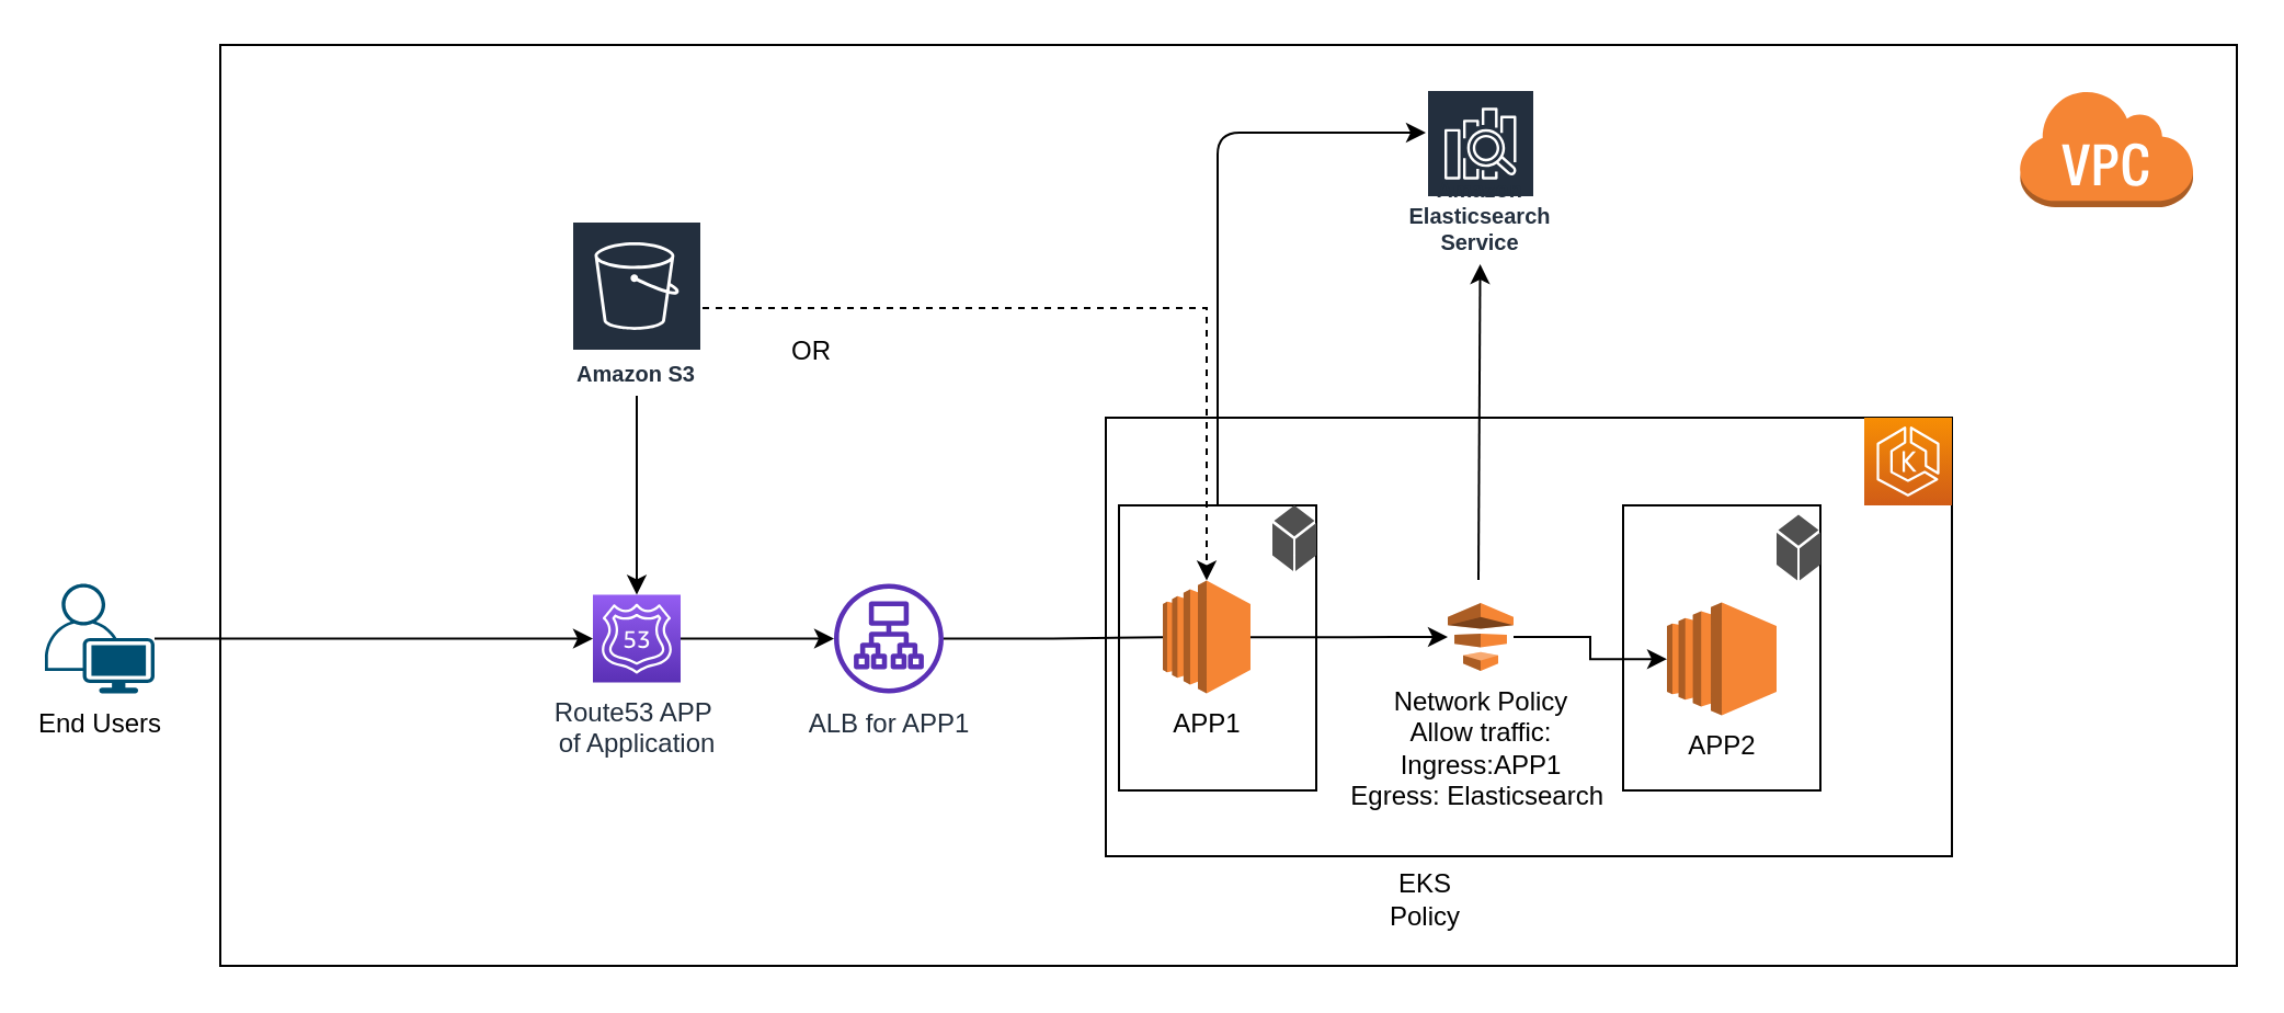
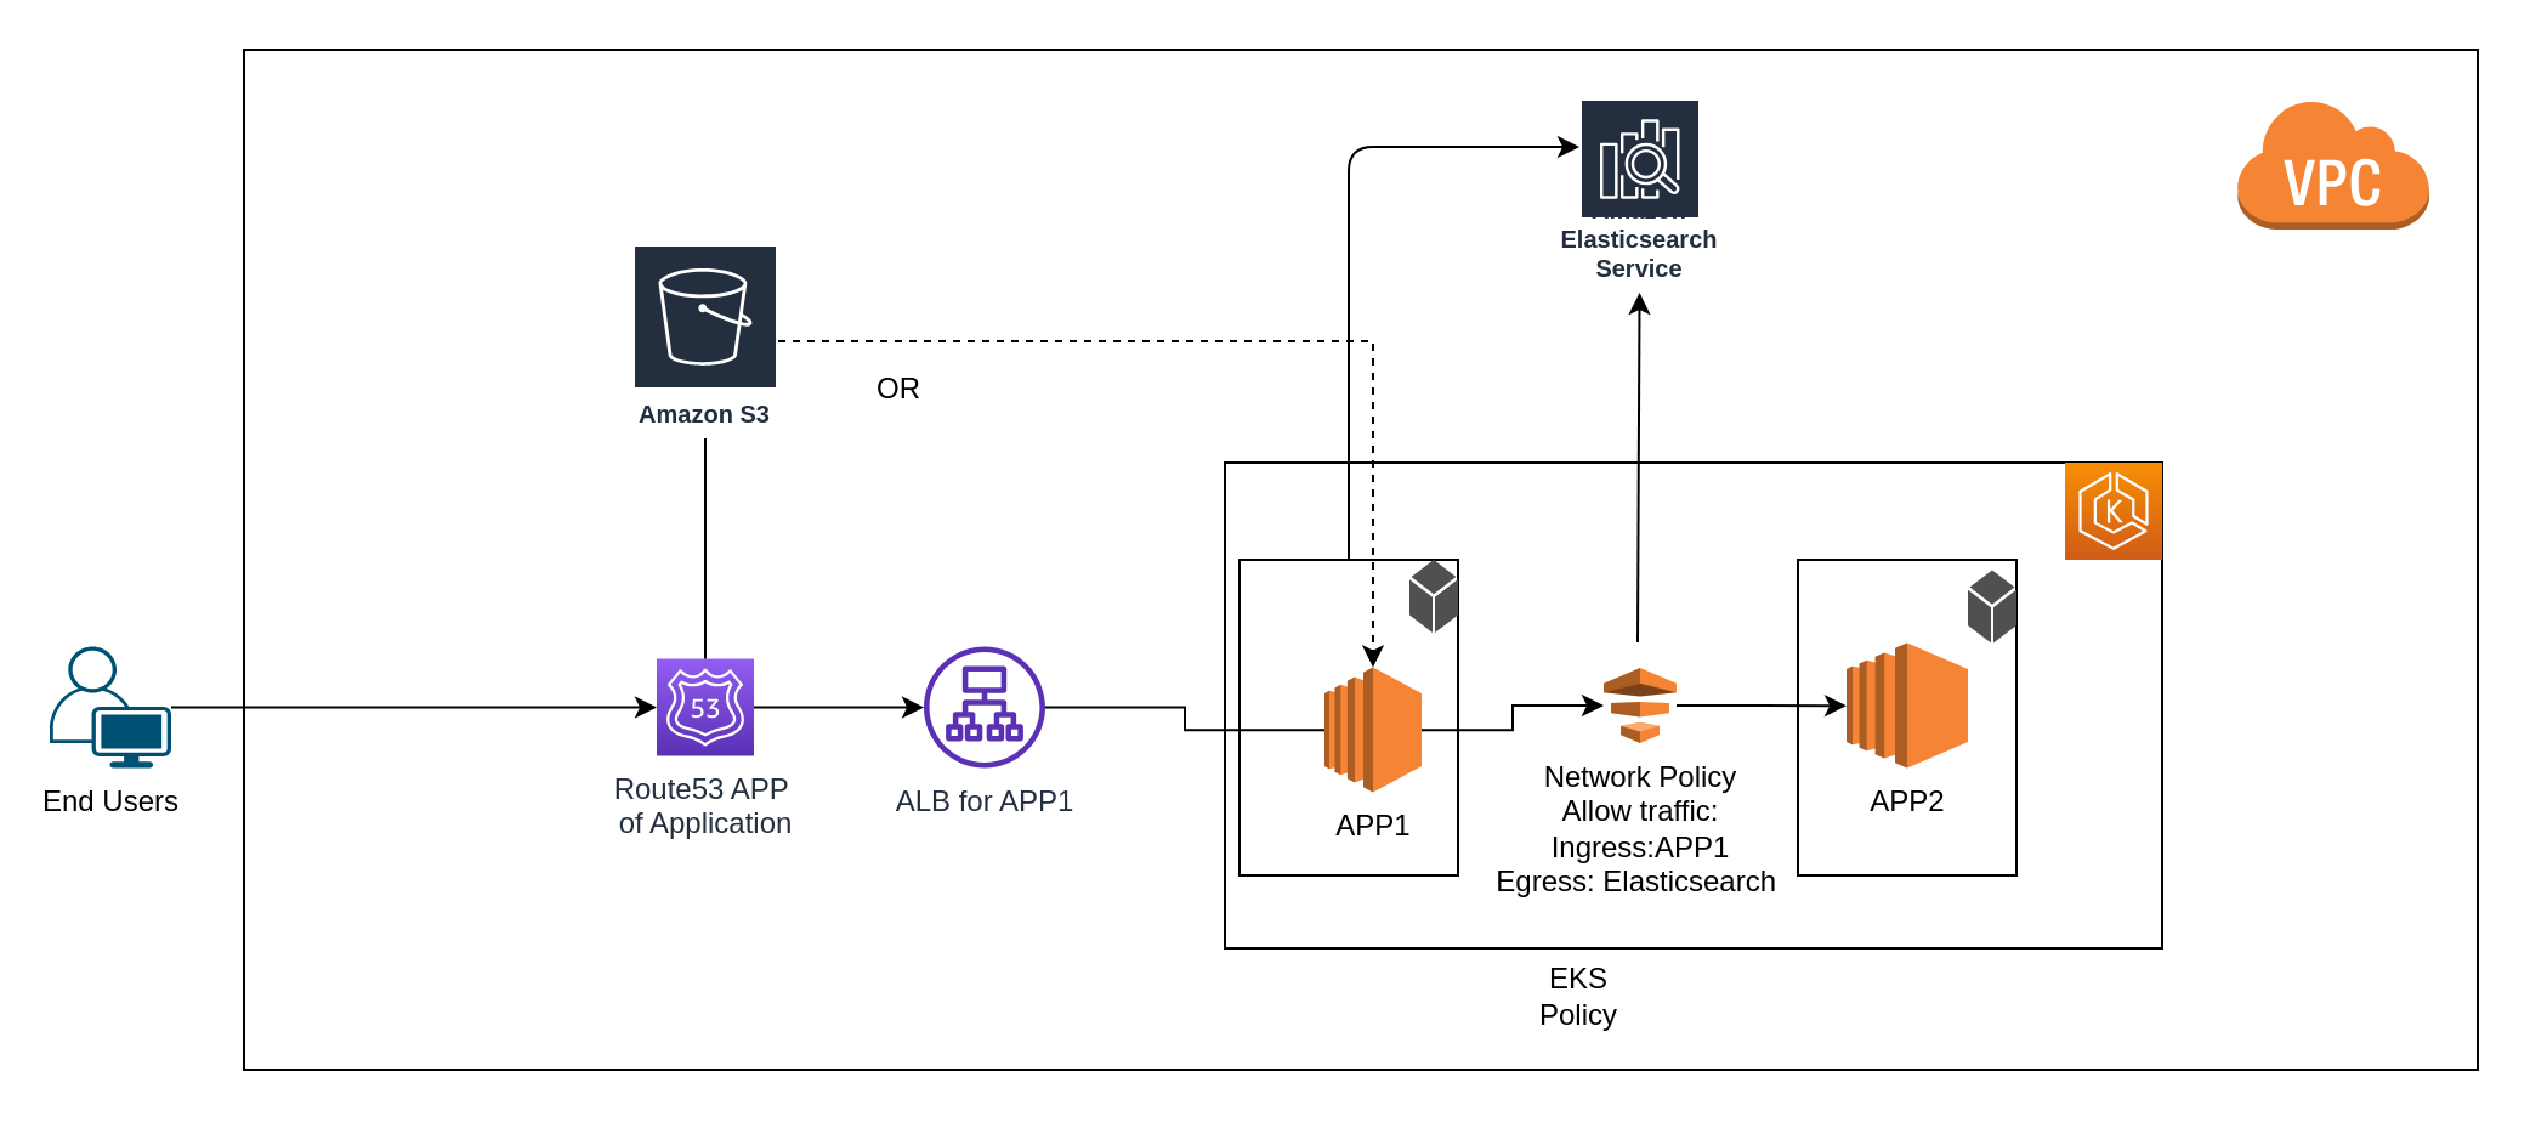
- <mxCell id="20" value="" style="edgeStyle=orthogonalEdgeStyle;rounded=0;orthogonalLoop=1;jettySize=auto;html=1;" edge="1" parent="1" source="22" target="12"><mxGeometry relative="1" as="geometry" /></mxCell>
+ <mxCell id="20" value="" style="edgeStyle=orthogonalEdgeStyle;rounded=0;orthogonalLoop=1;jettySize=auto;html=1;endArrow=none;" edge="1" parent="1" source="22" target="12"><mxGeometry relative="1" as="geometry" /></mxCell>
- <mxCell id="5" value="APP1" style="outlineConnect=0;dashed=0;verticalLabelPosition=bottom;verticalAlign=top;align=center;html=1;shape=mxgraph.aws3.ec2;fillColor=#F58534;gradientColor=none;" parent="1" vertex="1"><mxGeometry x="530" y="264.25" width="40" height="51.5" as="geometry" /></mxCell>
+ <mxCell id="5" value="APP1" style="outlineConnect=0;dashed=0;verticalLabelPosition=bottom;verticalAlign=top;align=center;html=1;shape=mxgraph.aws3.ec2;fillColor=#F58534;gradientColor=none;" parent="1" vertex="1"><mxGeometry x="545" y="274.25" width="40" height="51.5" as="geometry" /></mxCell>
- <mxCell id="6" value="APP2" style="outlineConnect=0;dashed=0;verticalLabelPosition=bottom;verticalAlign=top;align=center;html=1;shape=mxgraph.aws3.ec2;fillColor=#F58534;gradientColor=none;" parent="1" vertex="1"><mxGeometry x="760" y="274.25" width="50" height="51.5" as="geometry" /></mxCell>
+ <mxCell id="6" value="APP2" style="outlineConnect=0;dashed=0;verticalLabelPosition=bottom;verticalAlign=top;align=center;html=1;shape=mxgraph.aws3.ec2;fillColor=#F58534;gradientColor=none;" parent="1" vertex="1"><mxGeometry x="760" y="264.25" width="50" height="51.5" as="geometry" /></mxCell>
